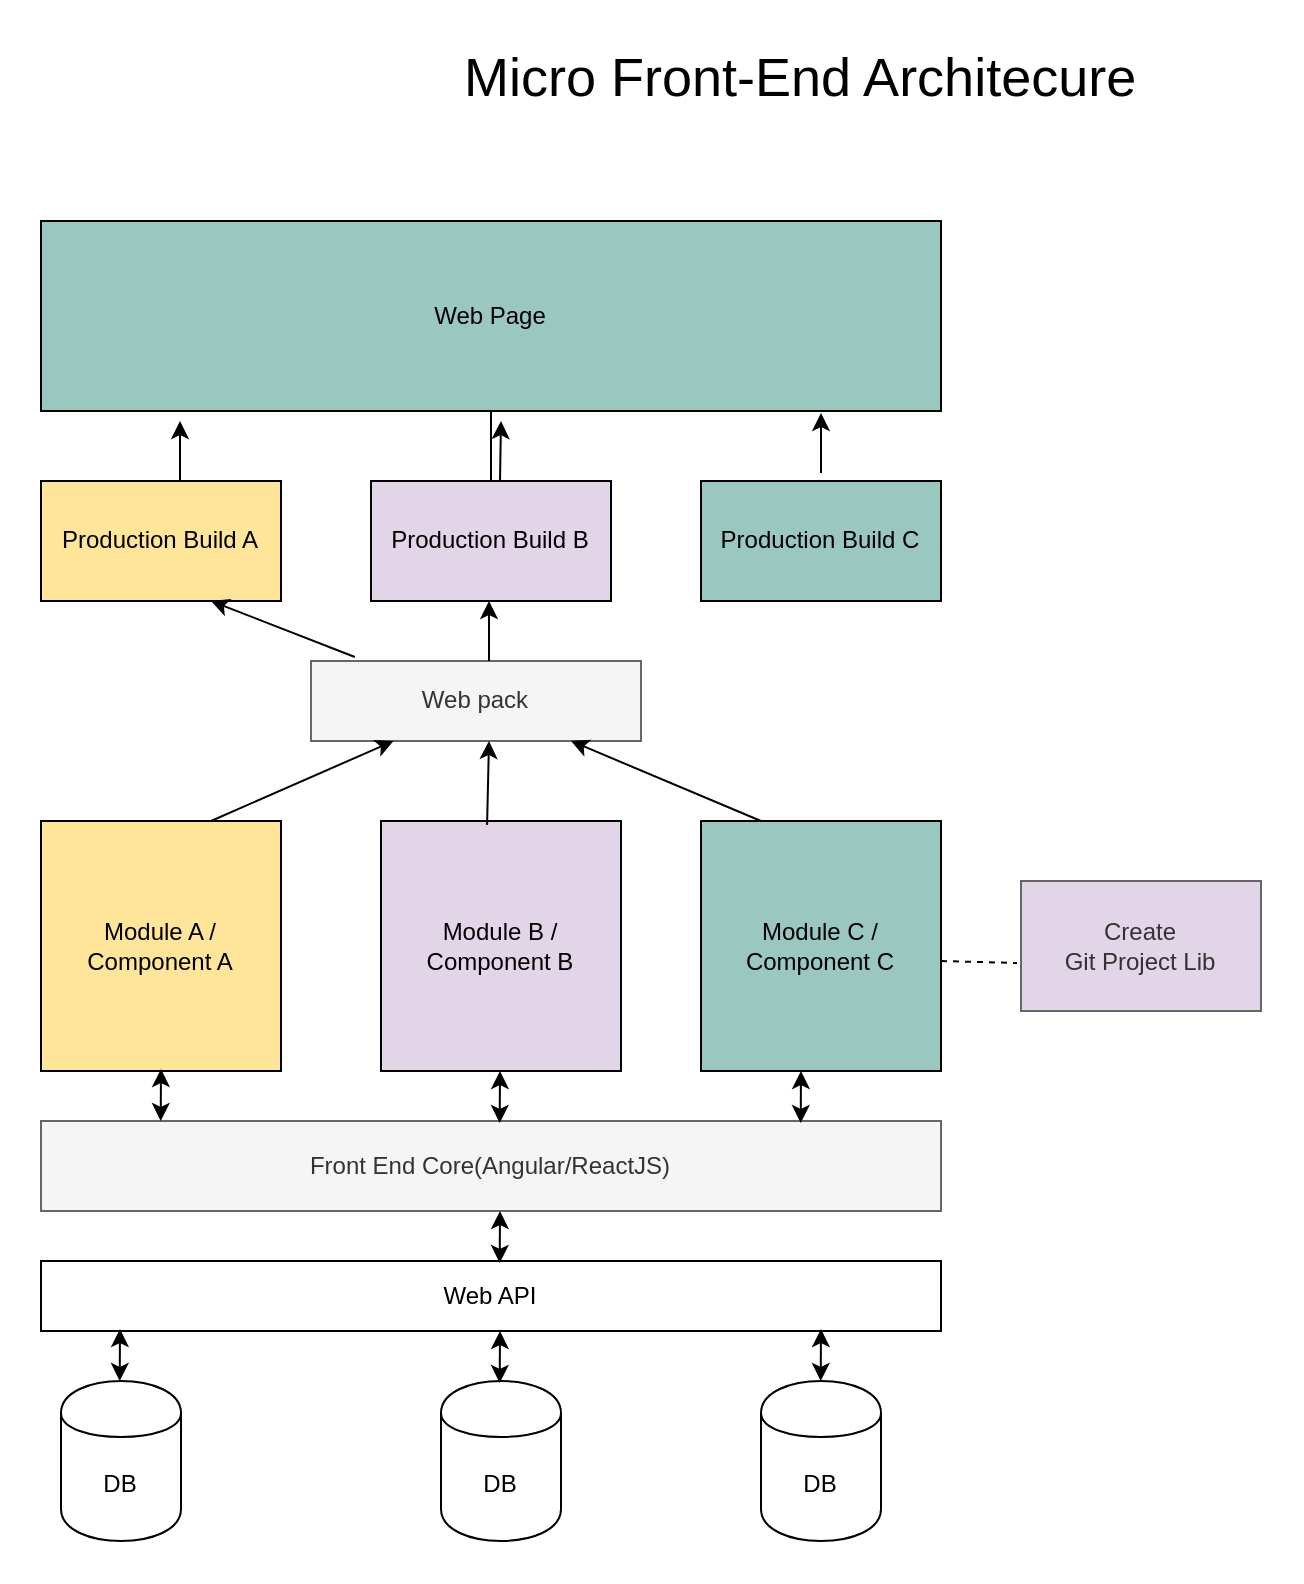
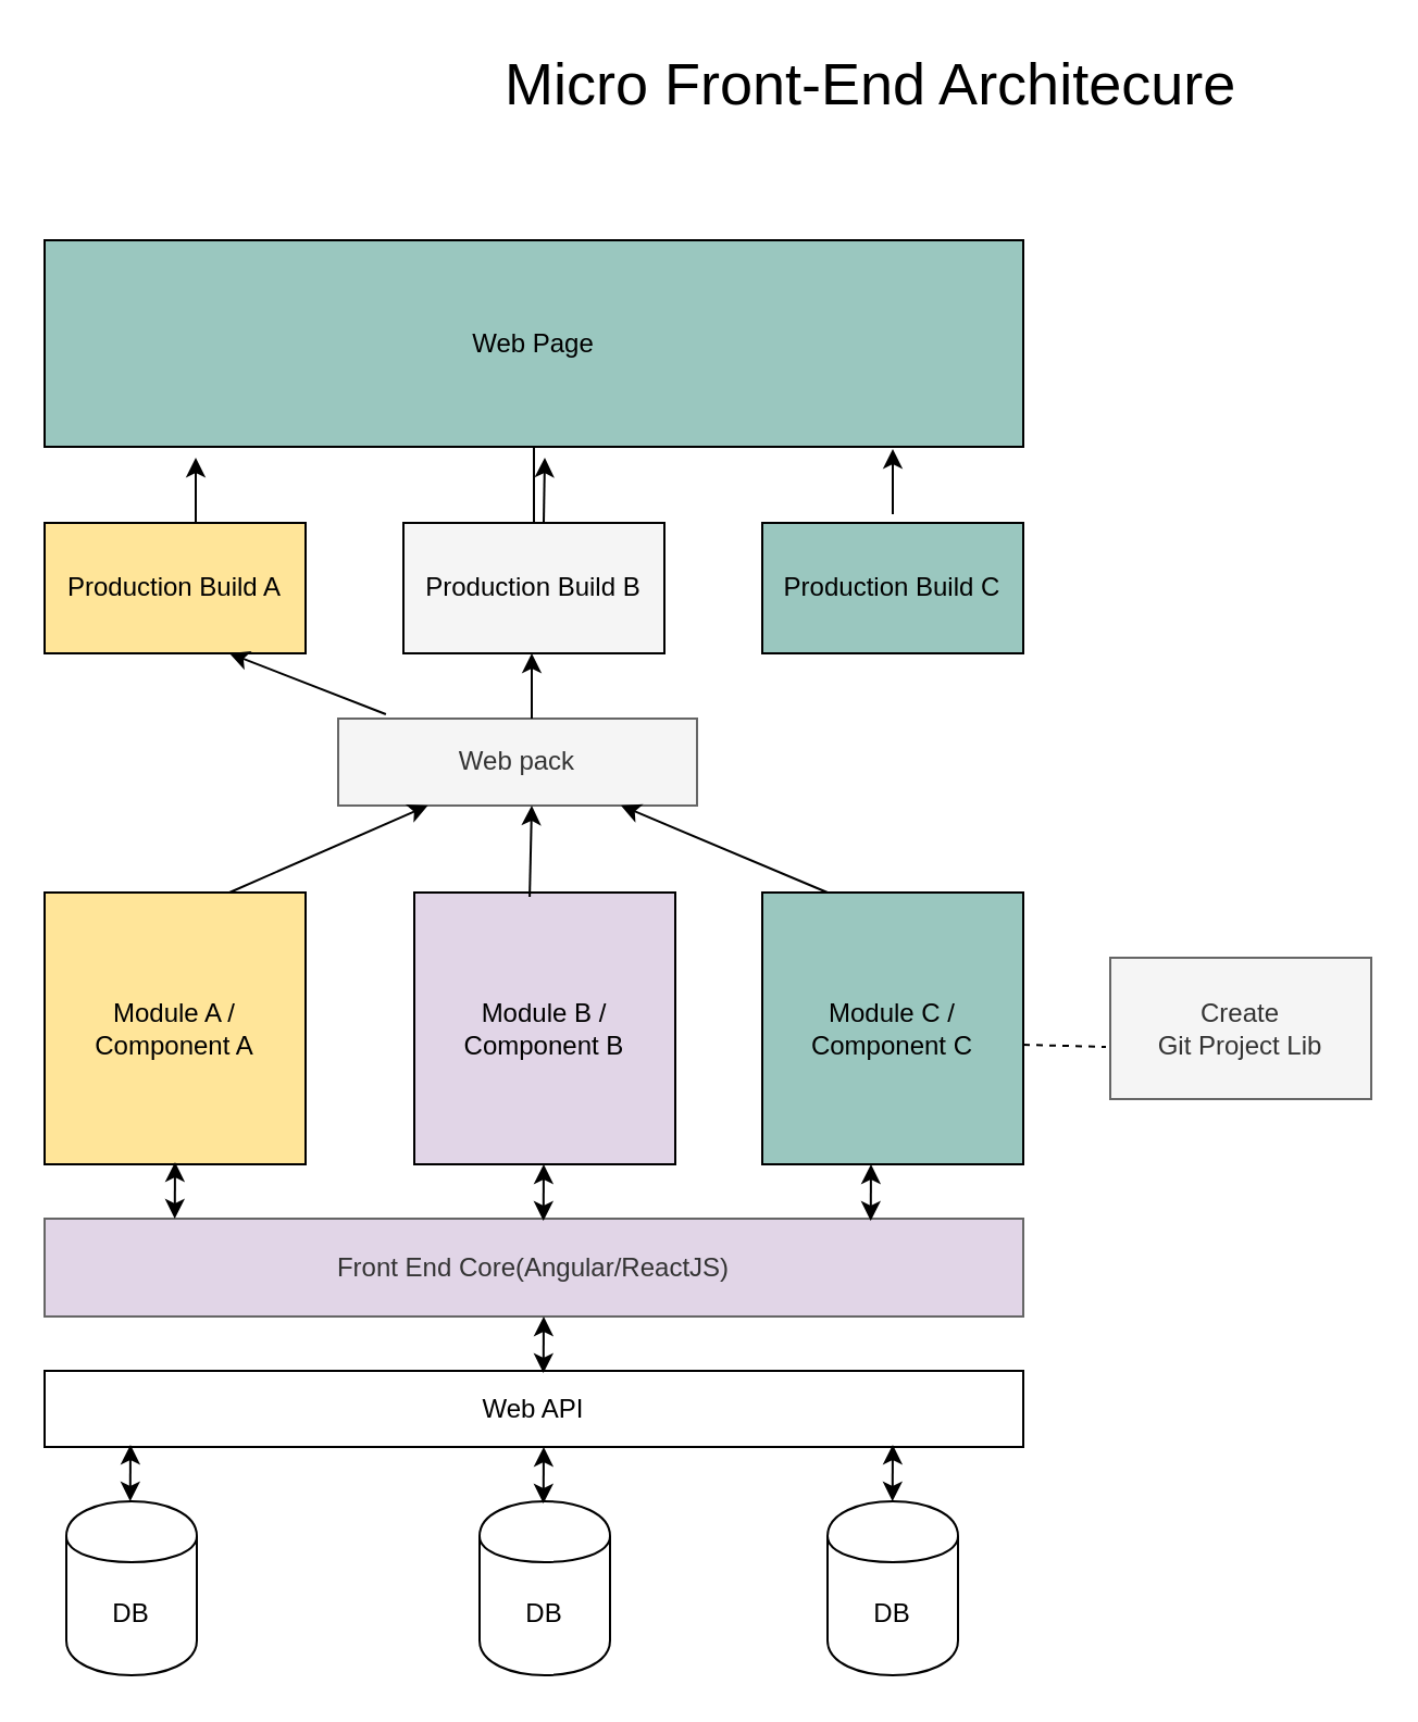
- <mxCell id="9" value="Production Build B" style="rounded=0;whiteSpace=wrap;html=1;fillColor=#E1D5E7;" vertex="1" parent="1"><mxGeometry x="185" y="240" width="120" height="60" as="geometry" /></mxCell>
+ <mxCell id="9" value="Production Build B" style="rounded=0;whiteSpace=wrap;html=1;fillColor=#f5f5f5;" vertex="1" parent="1"><mxGeometry x="185" y="240" width="120" height="60" as="geometry" /></mxCell>
- <mxCell id="32" value="Create&lt;br&gt;Git Project Lib" style="rounded=0;whiteSpace=wrap;html=1;fillColor=#e1d5e7;strokeColor=#666666;fontColor=#333333;" vertex="1" parent="1"><mxGeometry x="510" y="440" width="120" height="65" as="geometry" /></mxCell>
+ <mxCell id="32" value="Create&lt;br&gt;Git Project Lib" style="rounded=0;whiteSpace=wrap;html=1;fillColor=#f5f5f5;strokeColor=#666666;fontColor=#333333;" vertex="1" parent="1"><mxGeometry x="510" y="440" width="120" height="65" as="geometry" /></mxCell>
- <mxCell id="7" value="Front End Core(Angular/ReactJS)" style="rounded=0;whiteSpace=wrap;html=1;fillColor=#f5f5f5;strokeColor=#666666;fontColor=#333333;" vertex="1" parent="1"><mxGeometry x="20" y="560" width="450" height="45" as="geometry" /></mxCell>
+ <mxCell id="7" value="Front End Core(Angular/ReactJS)" style="rounded=0;whiteSpace=wrap;html=1;fillColor=#e1d5e7;strokeColor=#666666;fontColor=#333333;" vertex="1" parent="1"><mxGeometry x="20" y="560" width="450" height="45" as="geometry" /></mxCell>
